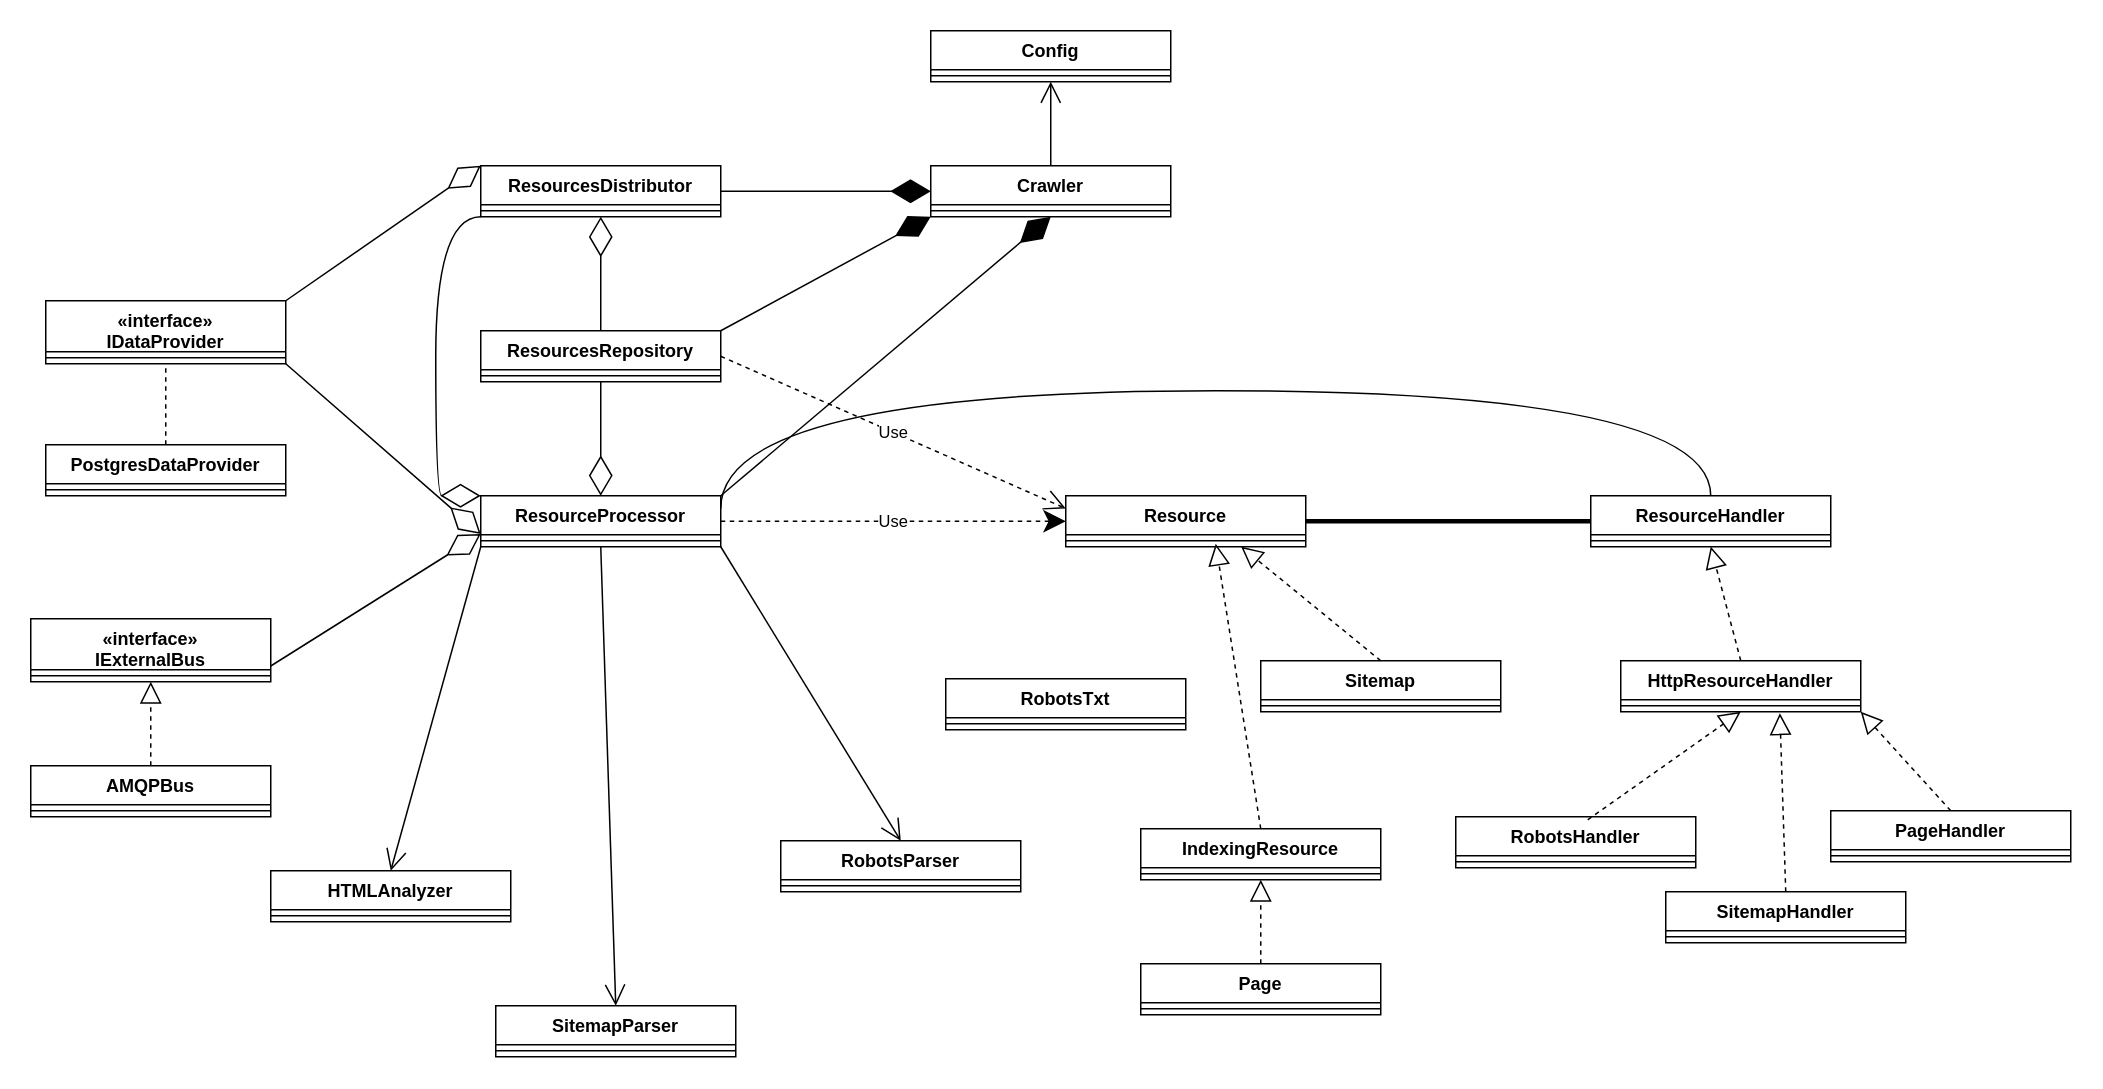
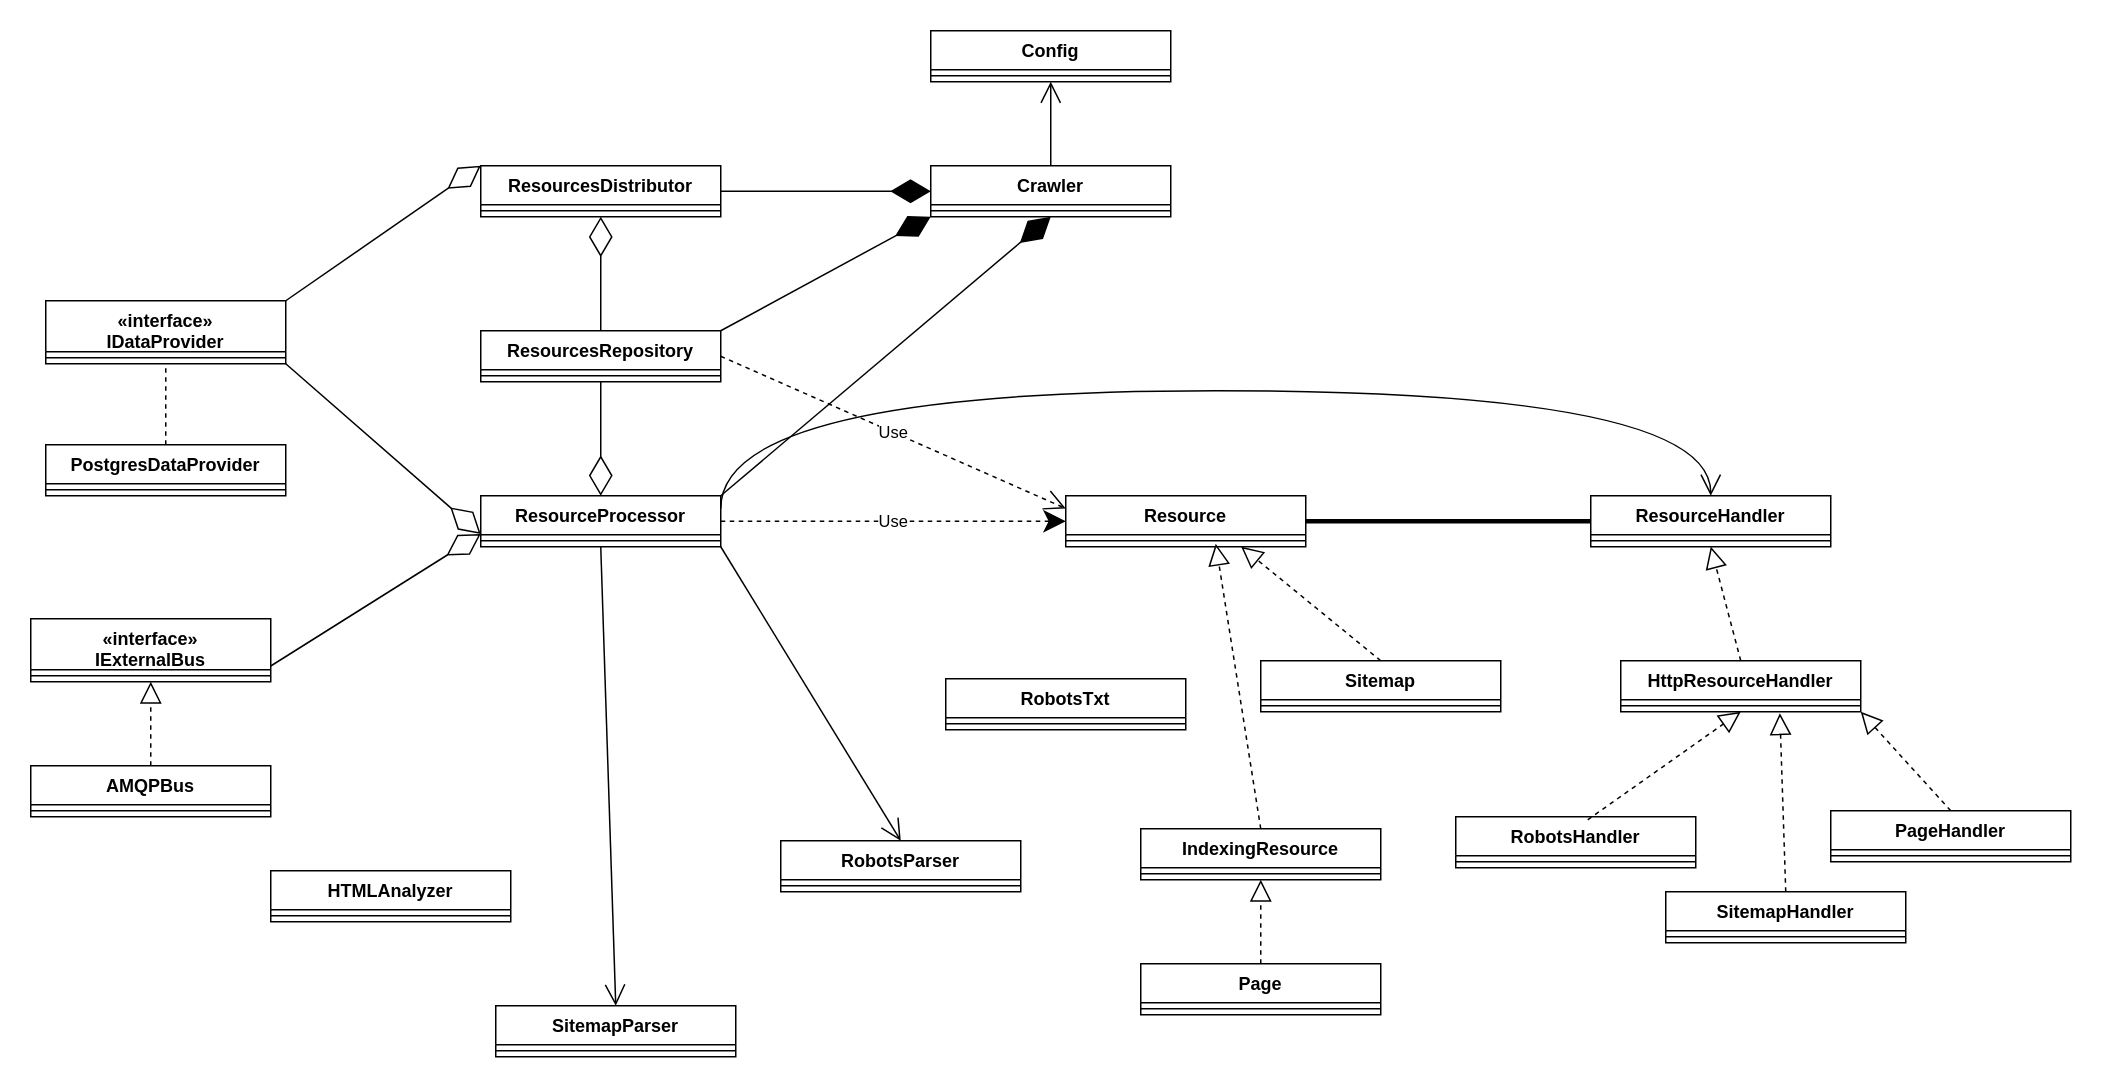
- <mxCell id="50" value="" style="endArrow=diamondThin;endFill=0;endSize=24;html=1;rounded=0;exitX=0;exitY=1;exitDx=0;exitDy=0;entryX=0;entryY=0;entryDx=0;entryDy=0;edgeStyle=orthogonalEdgeStyle;curved=1;" edge="1" parent="1" source="13" target="4"><mxGeometry width="160" relative="1" as="geometry"><mxPoint x="410" y="264" as="sourcePoint" /><mxPoint x="410" y="340" as="targetPoint" /><Array as="points"><mxPoint x="290" y="144" /><mxPoint x="290" y="330" /></Array></mxGeometry></mxCell>
- <mxCell id="69" value="" style="endArrow=none;endFill=1;endSize=12;html=1;rounded=0;exitX=1;exitY=0.25;exitDx=0;exitDy=0;entryX=0.5;entryY=0;entryDx=0;entryDy=0;edgeStyle=orthogonalEdgeStyle;curved=1;" edge="1" parent="1" source="4" target="54"><mxGeometry width="160" relative="1" as="geometry"><mxPoint x="550" y="780" as="sourcePoint" /><mxPoint x="710" y="780" as="targetPoint" /><Array as="points"><mxPoint x="480" y="260" /><mxPoint x="1140" y="260" /></Array></mxGeometry></mxCell>
+ <mxCell id="69" value="" style="endArrow=open;endFill=1;endSize=12;html=1;rounded=0;exitX=1;exitY=0.25;exitDx=0;exitDy=0;entryX=0.5;entryY=0;entryDx=0;entryDy=0;edgeStyle=orthogonalEdgeStyle;curved=1;" edge="1" parent="1" source="4" target="54"><mxGeometry width="160" relative="1" as="geometry"><mxPoint x="550" y="780" as="sourcePoint" /><mxPoint x="710" y="780" as="targetPoint" /><Array as="points"><mxPoint x="480" y="260" /><mxPoint x="1140" y="260" /></Array></mxGeometry></mxCell>
- <mxCell id="23" value="" style="endArrow=open;endFill=1;endSize=12;html=1;rounded=0;exitX=0;exitY=1;exitDx=0;exitDy=0;entryX=0.5;entryY=0;entryDx=0;entryDy=0;" parent="1" source="4" target="16" edge="1"><mxGeometry width="160" relative="1" as="geometry"><mxPoint x="170" y="820" as="sourcePoint" /><mxPoint x="330" y="820" as="targetPoint" /></mxGeometry></mxCell>
